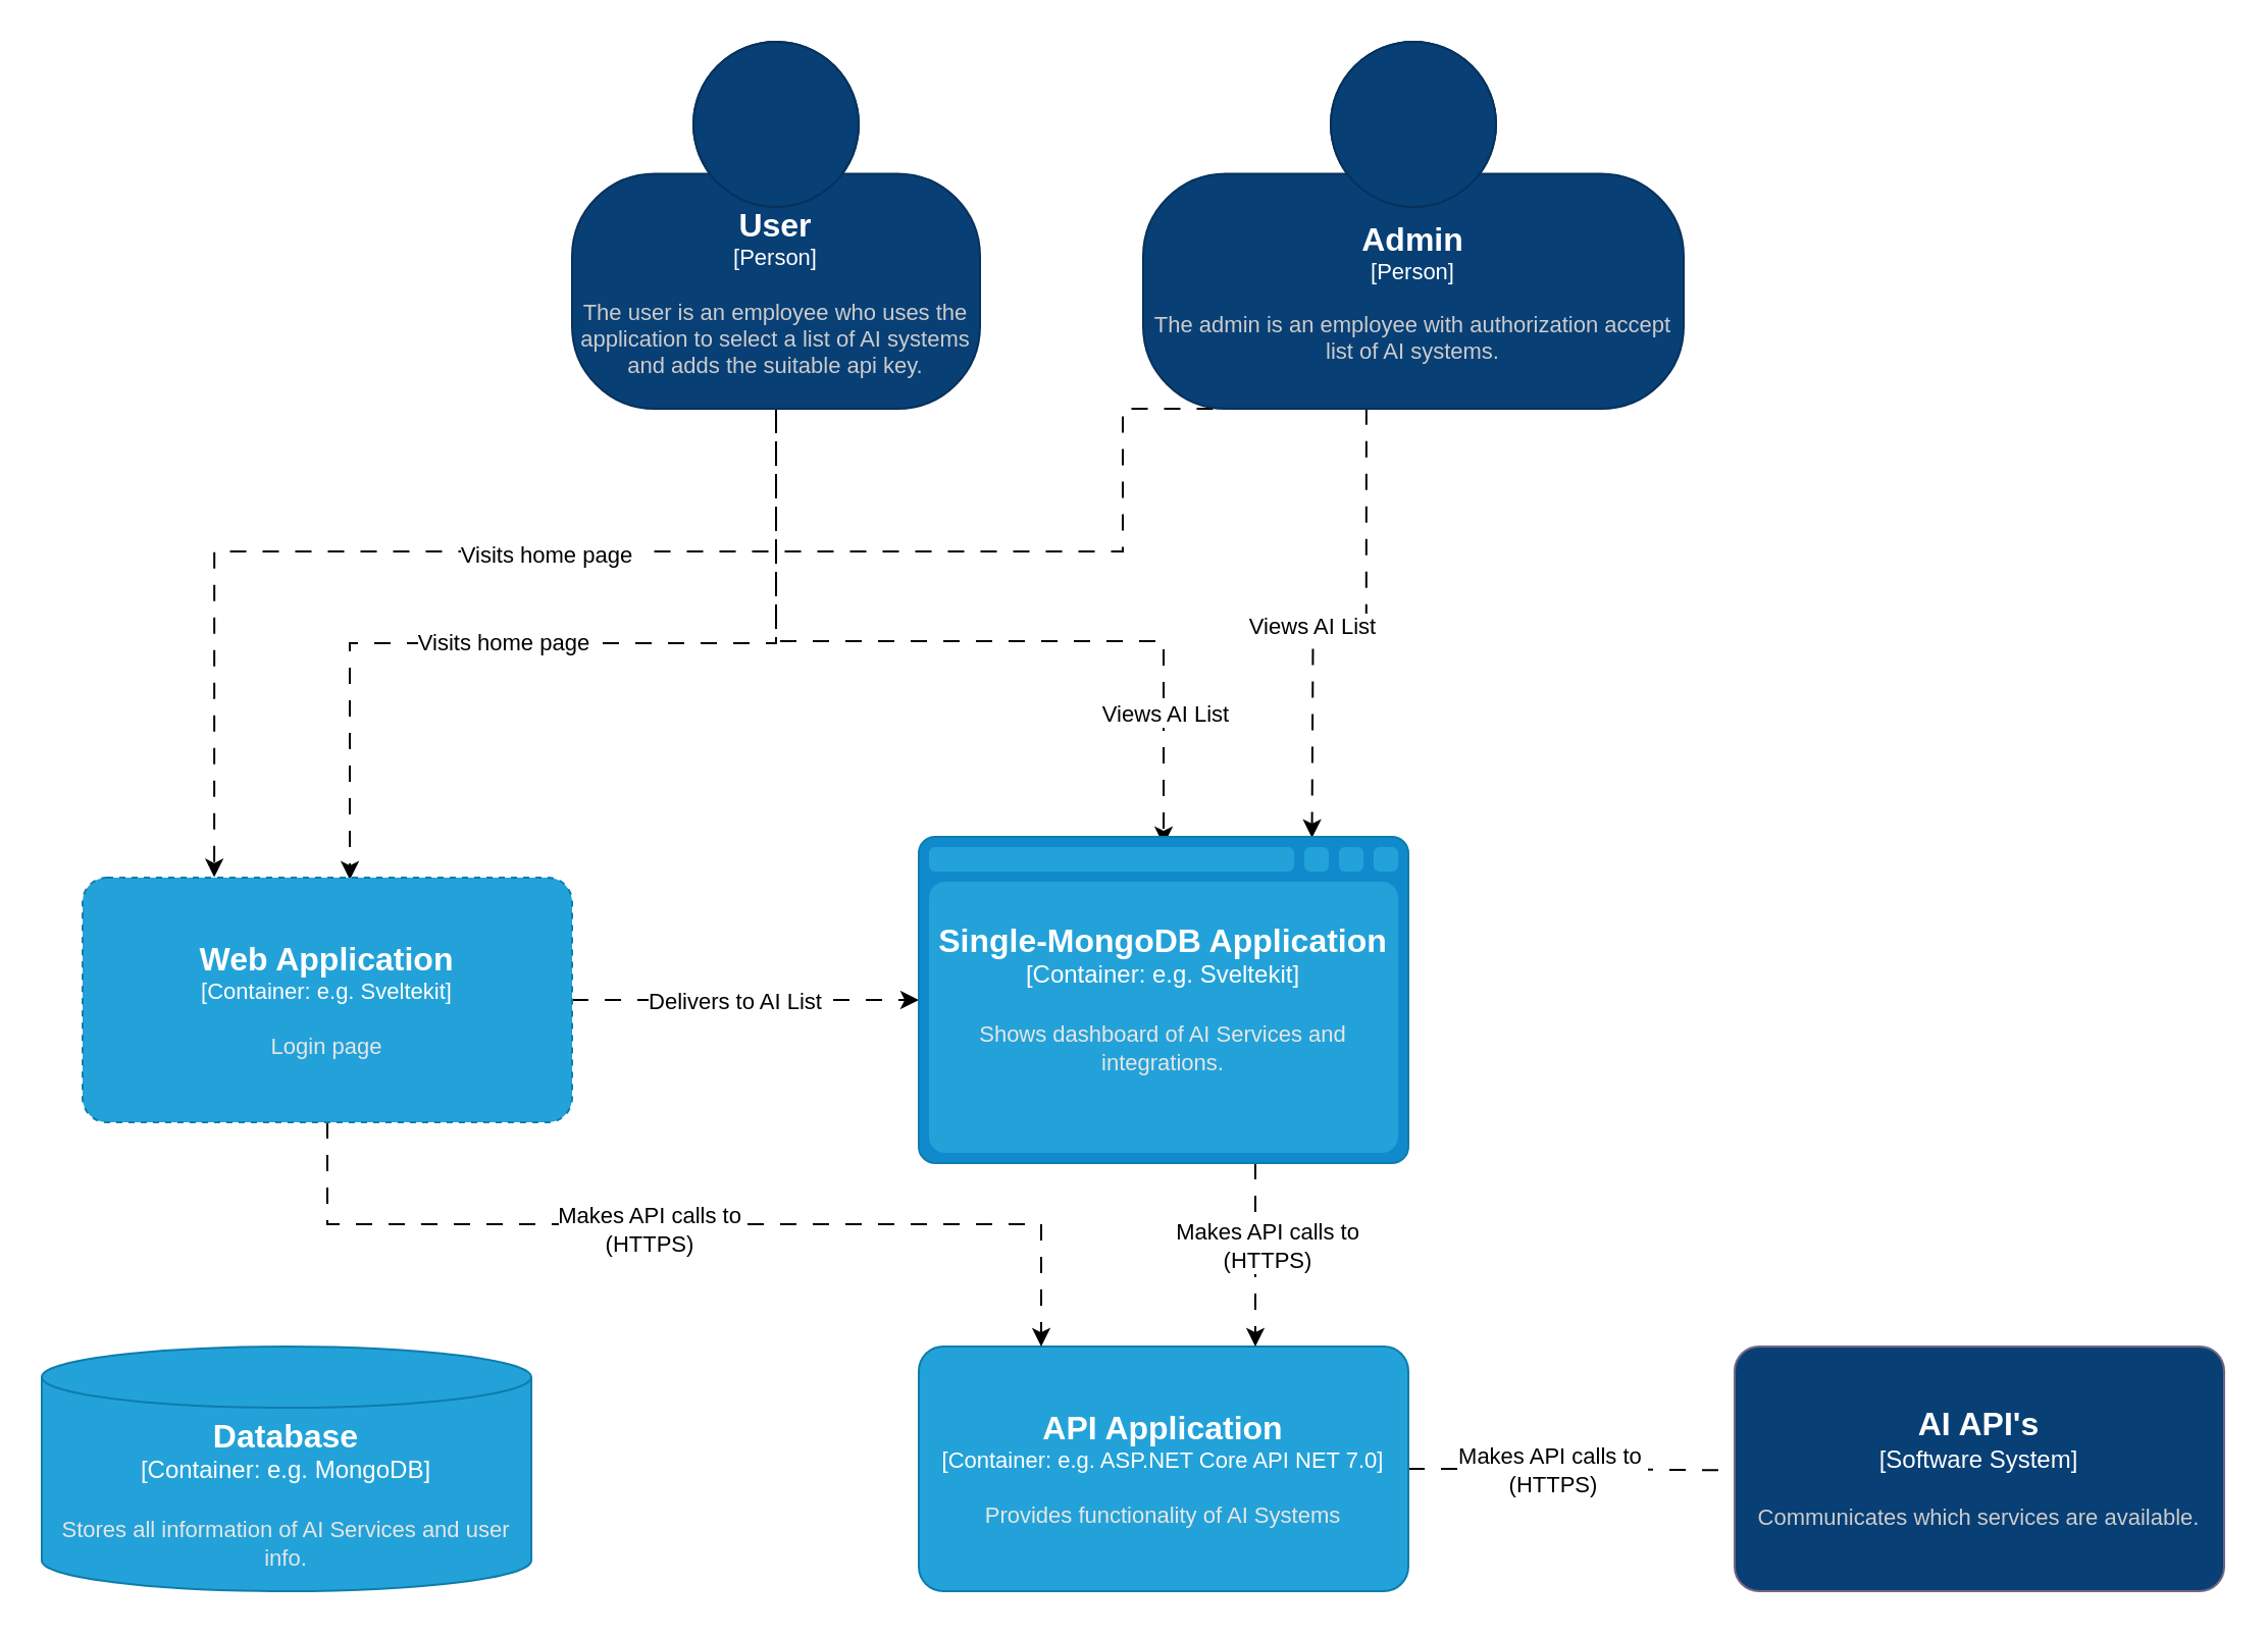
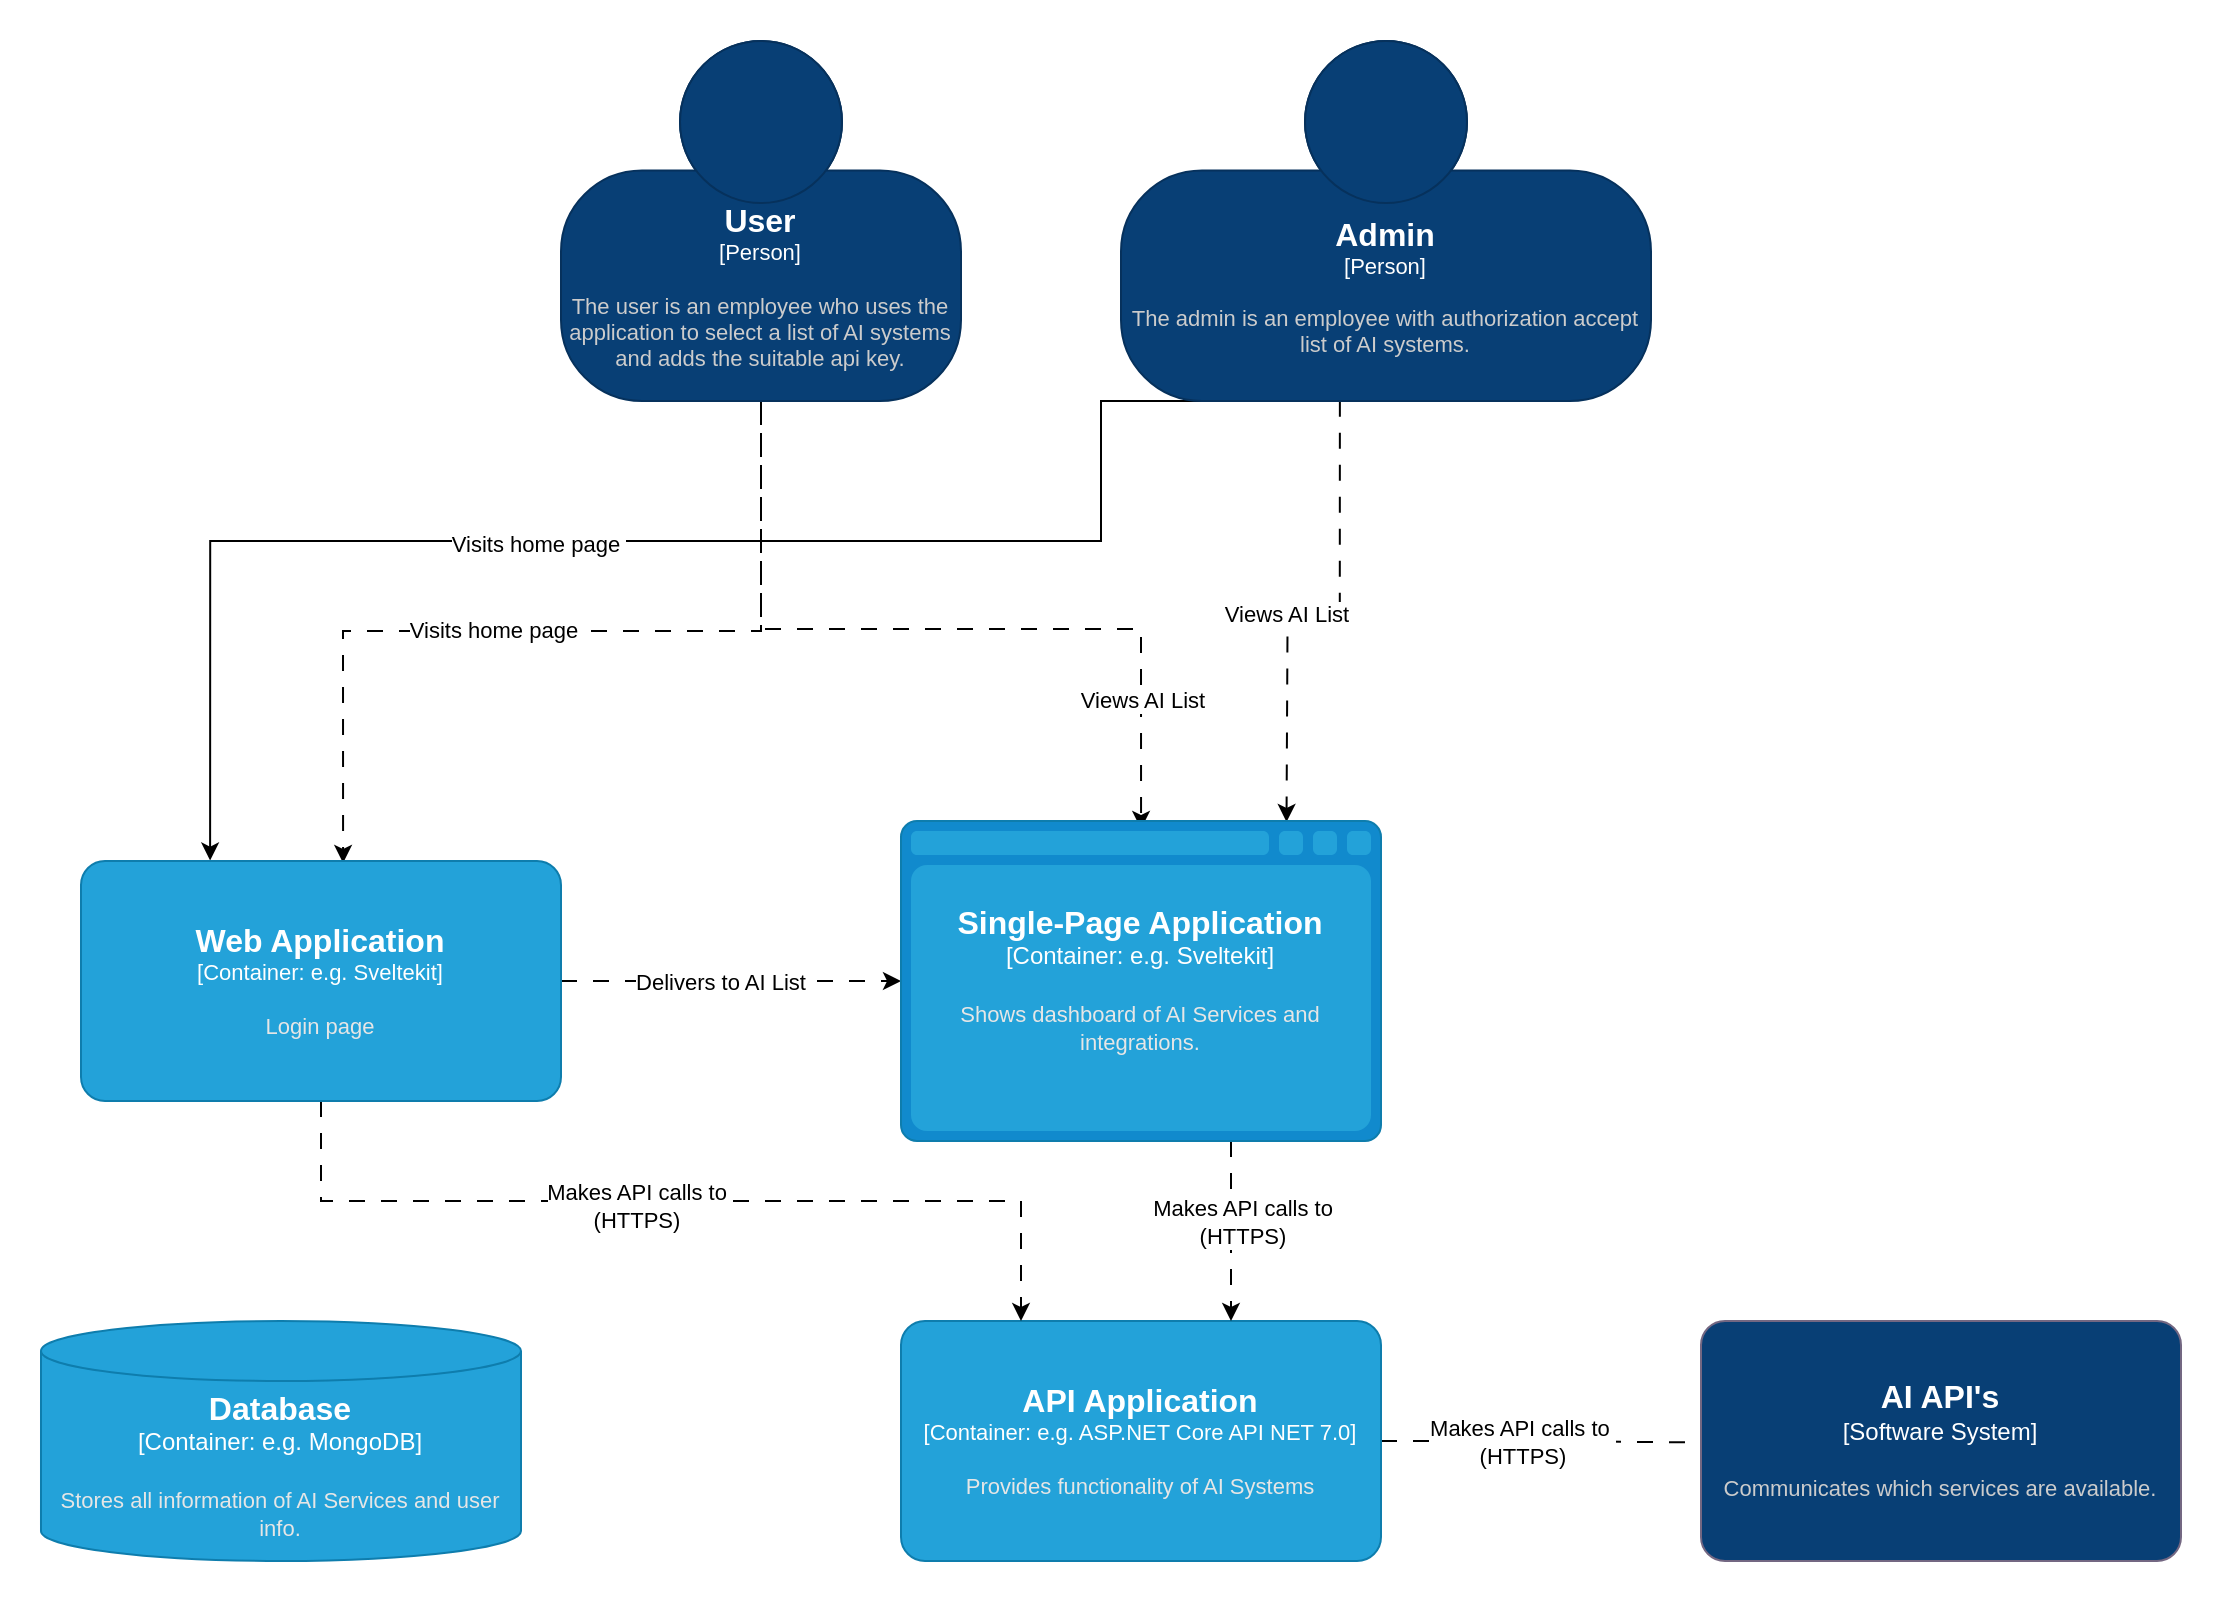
- <mxCell id="9" style="edgeStyle=orthogonalEdgeStyle;rounded=0;orthogonalLoop=1;jettySize=auto;html=1;exitX=0.25;exitY=1;exitDx=0;exitDy=0;exitPerimeter=0;entryX=0.269;entryY=-0.002;entryDx=0;entryDy=0;entryPerimeter=0;dashed=1;dashPattern=8 8;" edge="1" parent="1" source="11" target="20"><mxGeometry relative="1" as="geometry"><Array as="points"><mxPoint x="550" y="270" /><mxPoint x="105" y="270" /></Array></mxGeometry></mxCell>
+ <mxCell id="9" style="edgeStyle=orthogonalEdgeStyle;rounded=0;orthogonalLoop=1;jettySize=auto;html=1;exitX=0.25;exitY=1;exitDx=0;exitDy=0;exitPerimeter=0;entryX=0.269;entryY=-0.002;entryDx=0;entryDy=0;entryPerimeter=0;dashed=0;dashPattern=8 8;" edge="1" parent="1" source="11" target="20"><mxGeometry relative="1" as="geometry"><Array as="points"><mxPoint x="550" y="270" /><mxPoint x="105" y="270" /></Array></mxGeometry></mxCell>
- <mxCell id="20" value="&lt;font style=&quot;font-size: 16px&quot;&gt;&lt;b&gt;Web Application&lt;/b&gt;&lt;/font&gt;&lt;div&gt;[Container: e.g. Sveltekit]&lt;/div&gt;&lt;br&gt;&lt;div&gt;&lt;font style=&quot;font-size: 11px&quot;&gt;&lt;font color=&quot;#E6E6E6&quot;&gt;Login page&lt;/font&gt;&lt;/div&gt;" style="rounded=1;whiteSpace=wrap;html=1;fontSize=11;labelBackgroundColor=none;fillColor=#23A2D9;fontColor=#ffffff;align=center;arcSize=10;strokeColor=#0E7DAD;metaEdit=1;resizable=0;points=[[0.25,0,0],[0.5,0,0],[0.75,0,0],[1,0.25,0],[1,0.5,0],[1,0.75,0],[0.75,1,0],[0.5,1,0],[0.25,1,0],[0,0.75,0],[0,0.5,0],[0,0.25,0]];dashed=1;" vertex="1" parent="1"><mxGeometry x="40" y="430" width="240" height="120" as="geometry" /></mxCell>
+ <mxCell id="20" value="&lt;font style=&quot;font-size: 16px&quot;&gt;&lt;b&gt;Web Application&lt;/b&gt;&lt;/font&gt;&lt;div&gt;[Container: e.g. Sveltekit]&lt;/div&gt;&lt;br&gt;&lt;div&gt;&lt;font style=&quot;font-size: 11px&quot;&gt;&lt;font color=&quot;#E6E6E6&quot;&gt;Login page&lt;/font&gt;&lt;/div&gt;" style="rounded=1;whiteSpace=wrap;html=1;fontSize=11;labelBackgroundColor=none;fillColor=#23A2D9;fontColor=#ffffff;align=center;arcSize=10;strokeColor=#0E7DAD;metaEdit=1;resizable=0;points=[[0.25,0,0],[0.5,0,0],[0.75,0,0],[1,0.25,0],[1,0.5,0],[1,0.75,0],[0.75,1,0],[0.5,1,0],[0.25,1,0],[0,0.75,0],[0,0.5,0],[0,0.25,0]];" vertex="1" parent="1"><mxGeometry x="40" y="430" width="240" height="120" as="geometry" /></mxCell>
- <mxCell id="23" value="&lt;font style=&quot;font-size: 16px&quot;&gt;&lt;b&gt;Single-MongoDB Application&lt;/b&gt;&lt;/font&gt;&lt;div&gt;[Container:&amp;nbsp;e.g. Sveltekit]&lt;/div&gt;&lt;br&gt;&lt;div&gt;&lt;font style=&quot;font-size: 11px&quot;&gt;&lt;font color=&quot;#E6E6E6&quot;&gt;Shows dashboard of AI Services and integrations.&lt;/font&gt;&lt;/div&gt;" style="shape=mxgraph.c4.webBrowserContainer2;whiteSpace=wrap;html=1;boundedLbl=1;rounded=0;labelBackgroundColor=none;strokeColor=#118ACD;fillColor=#23A2D9;strokeColor=#118ACD;strokeColor2=#0E7DAD;fontSize=12;fontColor=#ffffff;align=center;metaEdit=1;points=[[0.5,0,0],[1,0.25,0],[1,0.5,0],[1,0.75,0],[0.5,1,0],[0,0.75,0],[0,0.5,0],[0,0.25,0]];resizable=0;" vertex="1" parent="1"><mxGeometry x="450" y="410" width="240" height="160" as="geometry" /></mxCell>
+ <mxCell id="23" value="&lt;font style=&quot;font-size: 16px&quot;&gt;&lt;b&gt;Single-Page Application&lt;/b&gt;&lt;/font&gt;&lt;div&gt;[Container:&amp;nbsp;e.g. Sveltekit]&lt;/div&gt;&lt;br&gt;&lt;div&gt;&lt;font style=&quot;font-size: 11px&quot;&gt;&lt;font color=&quot;#E6E6E6&quot;&gt;Shows dashboard of AI Services and integrations.&lt;/font&gt;&lt;/div&gt;" style="shape=mxgraph.c4.webBrowserContainer2;whiteSpace=wrap;html=1;boundedLbl=1;rounded=0;labelBackgroundColor=none;strokeColor=#118ACD;fillColor=#23A2D9;strokeColor=#118ACD;strokeColor2=#0E7DAD;fontSize=12;fontColor=#ffffff;align=center;metaEdit=1;points=[[0.5,0,0],[1,0.25,0],[1,0.5,0],[1,0.75,0],[0.5,1,0],[0,0.75,0],[0,0.5,0],[0,0.25,0]];resizable=0;" vertex="1" parent="1"><mxGeometry x="450" y="410" width="240" height="160" as="geometry" /></mxCell>
